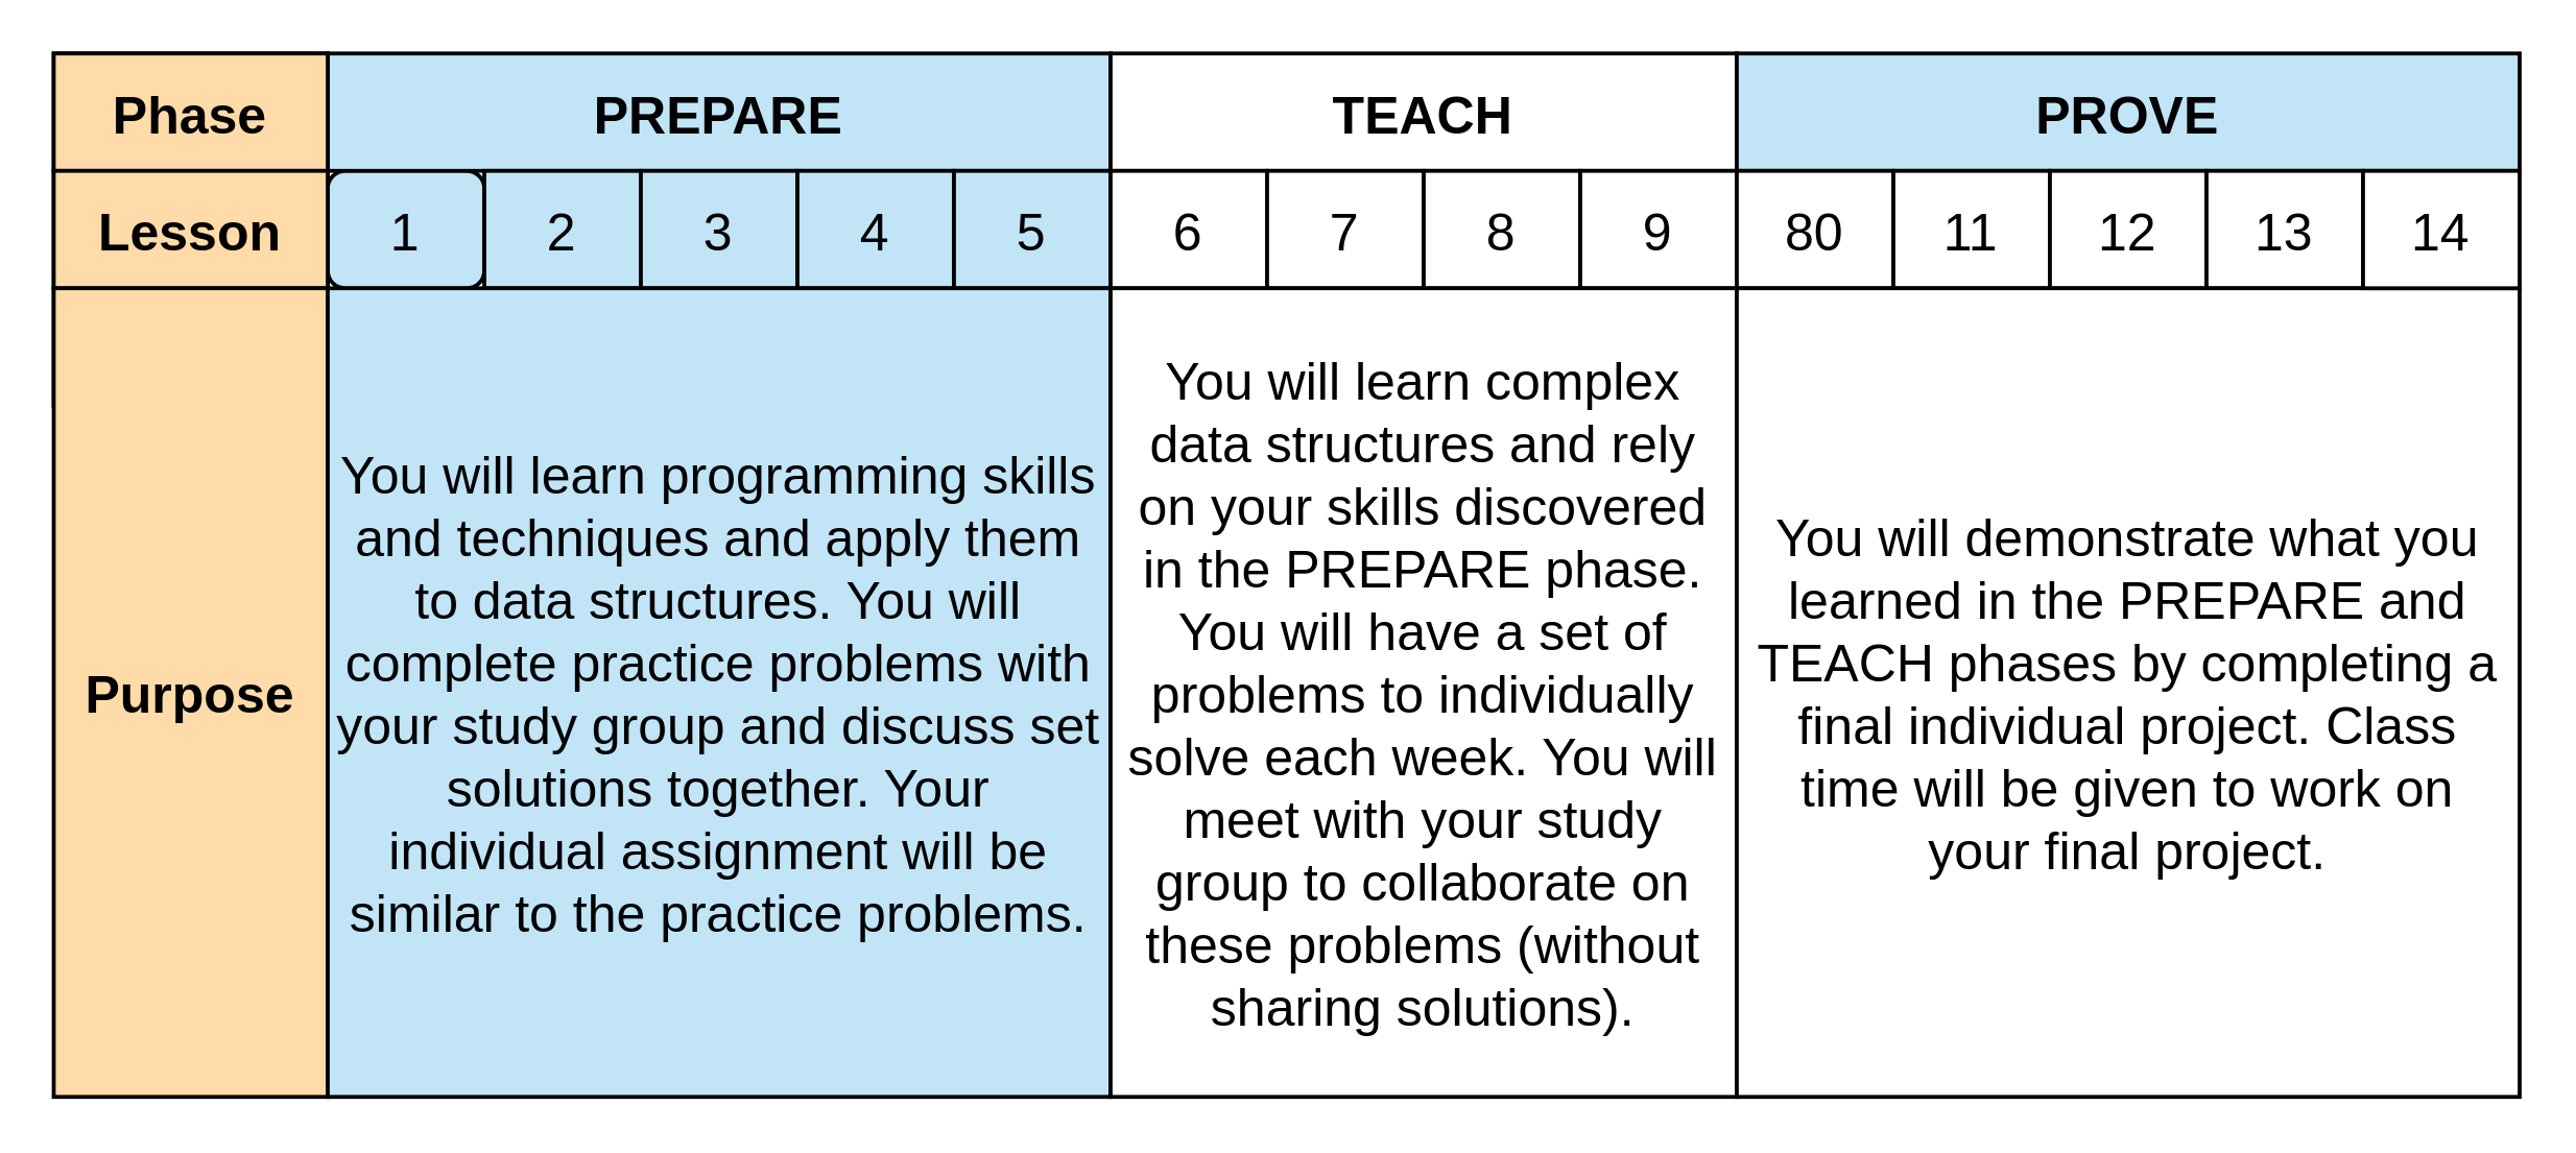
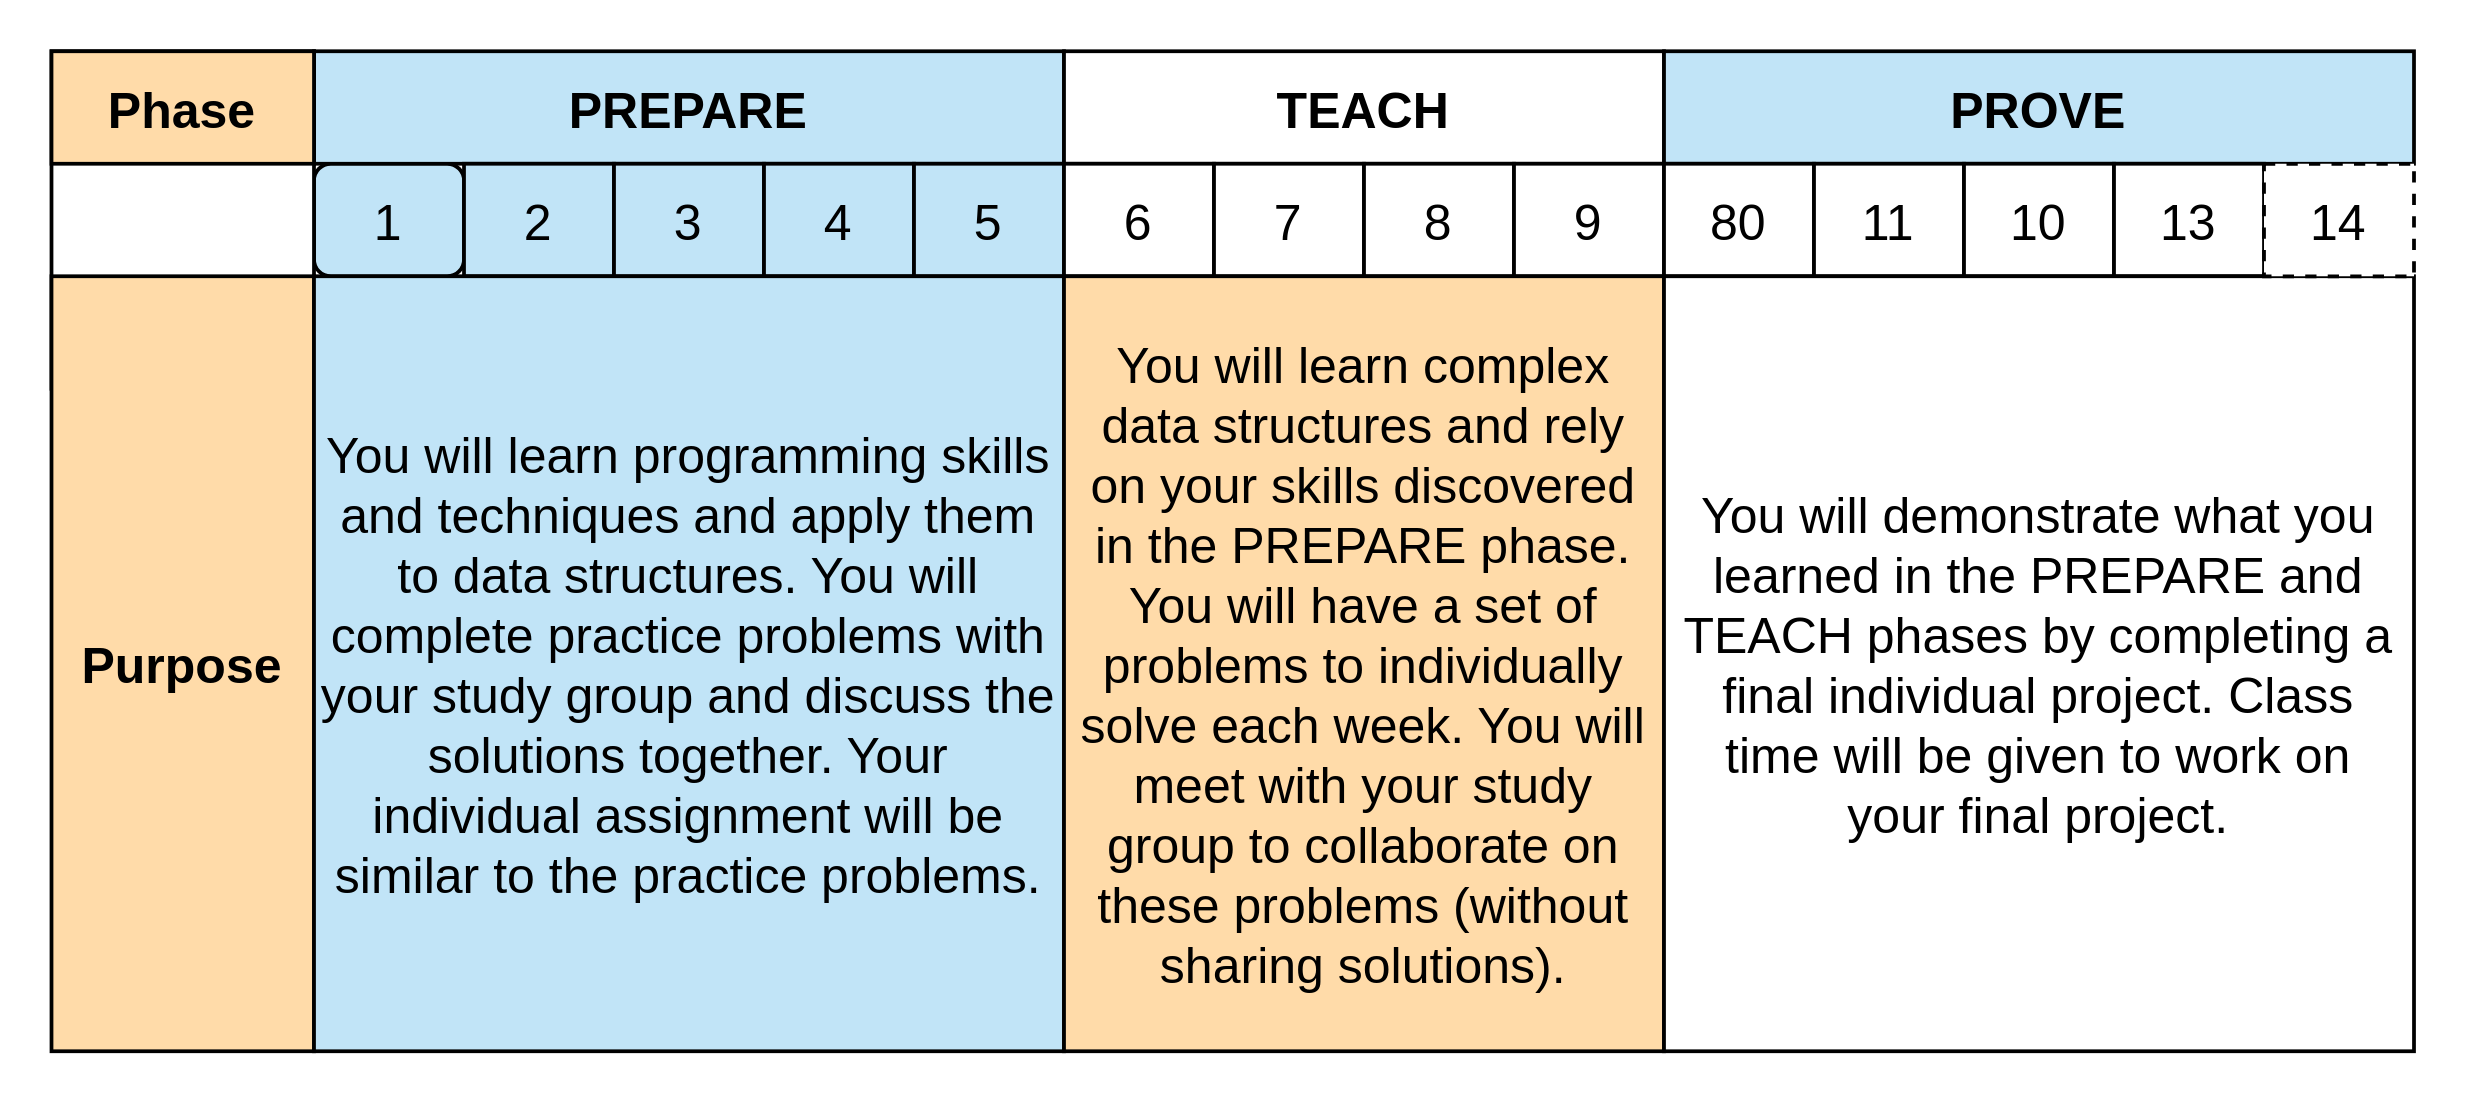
- <mxCell id="20" value="Lesson" style="html=1;overflow=block;blockSpacing=1;whiteSpace=wrap;fontSize=20;fontColor=default;fontStyle=1;spacing=3.8;strokeOpacity=100;fillOpacity=100;fillColor=#ffdba9;strokeWidth=1.5;" vertex="1" parent="1"><mxGeometry x="20" y="65" width="105" height="45" as="geometry" /></mxCell>
- <mxCell id="25" value="14" style="html=1;overflow=block;blockSpacing=1;whiteSpace=wrap;fontSize=20;fontColor=default;spacing=3.8;strokeOpacity=100;strokeWidth=1.5;" vertex="1" parent="1"><mxGeometry x="905" y="65" width="60" height="45" as="geometry" /></mxCell>
+ <mxCell id="25" value="14" style="html=1;overflow=block;blockSpacing=1;whiteSpace=wrap;fontSize=20;fontColor=default;spacing=3.8;strokeOpacity=100;strokeWidth=1.5;dashed=1;" vertex="1" parent="1"><mxGeometry x="905" y="65" width="60" height="45" as="geometry" /></mxCell>
- <mxCell id="16" value="12" style="html=1;overflow=block;blockSpacing=1;whiteSpace=wrap;fontSize=20;fontColor=default;spacing=3.8;strokeOpacity=100;strokeWidth=1.5;" vertex="1" parent="1"><mxGeometry x="785" y="65" width="60" height="45" as="geometry" /></mxCell>
+ <mxCell id="16" value="10" style="html=1;overflow=block;blockSpacing=1;whiteSpace=wrap;fontSize=20;fontColor=default;spacing=3.8;strokeOpacity=100;strokeWidth=1.5;" vertex="1" parent="1"><mxGeometry x="785" y="65" width="60" height="45" as="geometry" /></mxCell>
- <mxCell id="22" value="You will learn programming skills and techniques and apply them to data structures.  You will complete practice problems with your study group and discuss set solutions together.  Your individual assignment will be similar to the practice problems." style="html=1;overflow=block;blockSpacing=1;whiteSpace=wrap;fontSize=20;fontColor=default;spacing=3.8;strokeOpacity=100;fillOpacity=100;fillColor=#c1e4f7;strokeWidth=1.5;" vertex="1" parent="1"><mxGeometry x="125" y="110" width="300" height="310" as="geometry" /></mxCell>
+ <mxCell id="22" value="You will learn programming skills and techniques and apply them to data structures.  You will complete practice problems with your study group and discuss the solutions together.  Your individual assignment will be similar to the practice problems." style="html=1;overflow=block;blockSpacing=1;whiteSpace=wrap;fontSize=20;fontColor=default;spacing=3.8;strokeOpacity=100;fillOpacity=100;fillColor=#c1e4f7;strokeWidth=1.5;" vertex="1" parent="1"><mxGeometry x="125" y="110" width="300" height="310" as="geometry" /></mxCell>
- <mxCell id="23" value="You will learn complex data structures and rely on your skills discovered in the PREPARE phase.  You will have a set of problems to individually solve each week. You will meet with your study group to collaborate on these problems (without sharing solutions)." style="html=1;overflow=block;blockSpacing=1;whiteSpace=wrap;fontSize=20;fontColor=default;spacing=3.8;strokeOpacity=100;strokeWidth=1.5;" vertex="1" parent="1"><mxGeometry x="425" y="110" width="240" height="310" as="geometry" /></mxCell>
+ <mxCell id="23" value="You will learn complex data structures and rely on your skills discovered in the PREPARE phase.  You will have a set of problems to individually solve each week. You will meet with your study group to collaborate on these problems (without sharing solutions)." style="html=1;overflow=block;blockSpacing=1;whiteSpace=wrap;fontSize=20;fontColor=default;spacing=3.8;strokeOpacity=100;strokeWidth=1.5;fillColor=#ffdba9;" vertex="1" parent="1"><mxGeometry x="425" y="110" width="240" height="310" as="geometry" /></mxCell>
